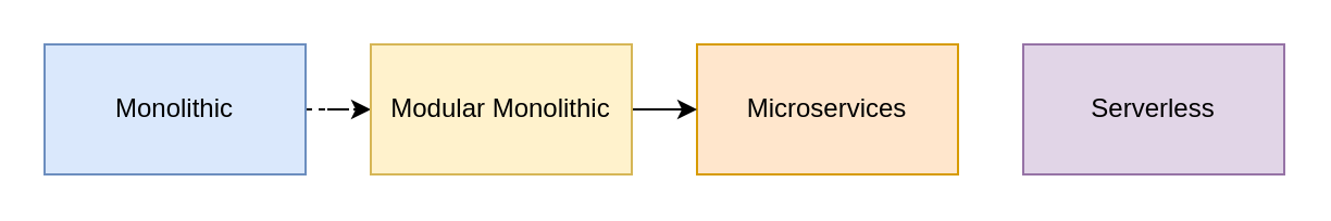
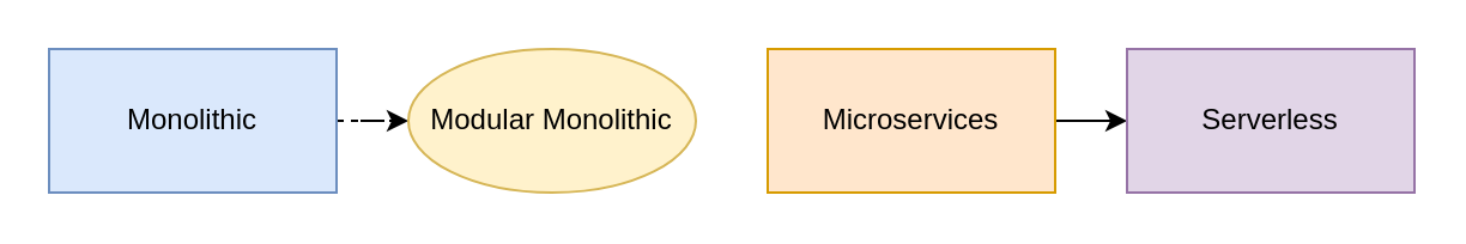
- <mxCell id="7" value="Modular Monolithic" style="rounded=0;whiteSpace=wrap;html=1;fillColor=#fff2cc;strokeColor=#d6b656;" vertex="1" parent="1"><mxGeometry x="170" y="20" width="120" height="60" as="geometry" /></mxCell>
+ <mxCell id="7" value="Modular Monolithic" style="ellipse;whiteSpace=wrap;html=1;fillColor=#fff2cc;strokeColor=#d6b656;" vertex="1" parent="1"><mxGeometry x="170" y="20" width="120" height="60" as="geometry" /></mxCell>
- <mxCell id="6" style="edgeStyle=orthogonalEdgeStyle;rounded=0;orthogonalLoop=1;jettySize=auto;html=1;entryX=0;entryY=0.5;entryDx=0;entryDy=0;" edge="1" parent="1" source="7" target="5"><mxGeometry relative="1" as="geometry" /></mxCell>
+ <mxCell id="4" style="edgeStyle=orthogonalEdgeStyle;rounded=0;orthogonalLoop=1;jettySize=auto;html=1;entryX=0;entryY=0.5;entryDx=0;entryDy=0;" edge="1" parent="1" source="5" target="8"><mxGeometry relative="1" as="geometry" /></mxCell>
